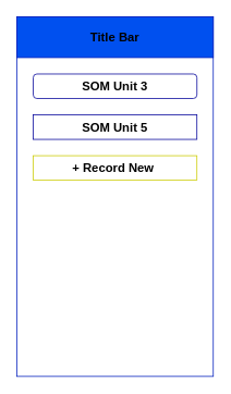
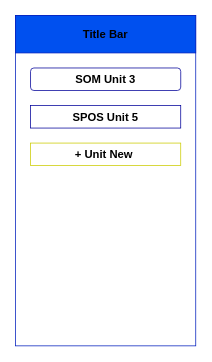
- <mxCell id="5" value="&lt;font style=&quot;font-size: 15px&quot; color=&quot;#000000&quot;&gt;&lt;b&gt;SOM Unit 5&lt;/b&gt;&lt;/font&gt;" style="rounded=0;whiteSpace=wrap;html=1;fillColor=#FFFFFF;strokeColor=#000099;" vertex="1" parent="1"><mxGeometry x="40" y="140" width="200" height="30" as="geometry" /></mxCell>
+ <mxCell id="5" value="&lt;font style=&quot;font-size: 15px&quot; color=&quot;#000000&quot;&gt;&lt;b&gt;SPOS Unit 5&lt;/b&gt;&lt;/font&gt;" style="rounded=0;whiteSpace=wrap;html=1;fillColor=#FFFFFF;strokeColor=#000099;" vertex="1" parent="1"><mxGeometry x="40" y="140" width="200" height="30" as="geometry" /></mxCell>
- <mxCell id="6" value="&lt;font style=&quot;font-size: 15px&quot; color=&quot;#000000&quot;&gt;&lt;b&gt;+ Record New&amp;nbsp;&lt;/b&gt;&lt;/font&gt;" style="rounded=0;whiteSpace=wrap;html=1;fillColor=#FFFFFF;strokeColor=#CCCC00;" vertex="1" parent="1"><mxGeometry x="40" y="190" width="200" height="30" as="geometry" /></mxCell>
+ <mxCell id="6" value="&lt;font style=&quot;font-size: 15px&quot; color=&quot;#000000&quot;&gt;&lt;b&gt;+ Unit New&amp;nbsp;&lt;/b&gt;&lt;/font&gt;" style="rounded=0;whiteSpace=wrap;html=1;fillColor=#FFFFFF;strokeColor=#CCCC00;" vertex="1" parent="1"><mxGeometry x="40" y="190" width="200" height="30" as="geometry" /></mxCell>
